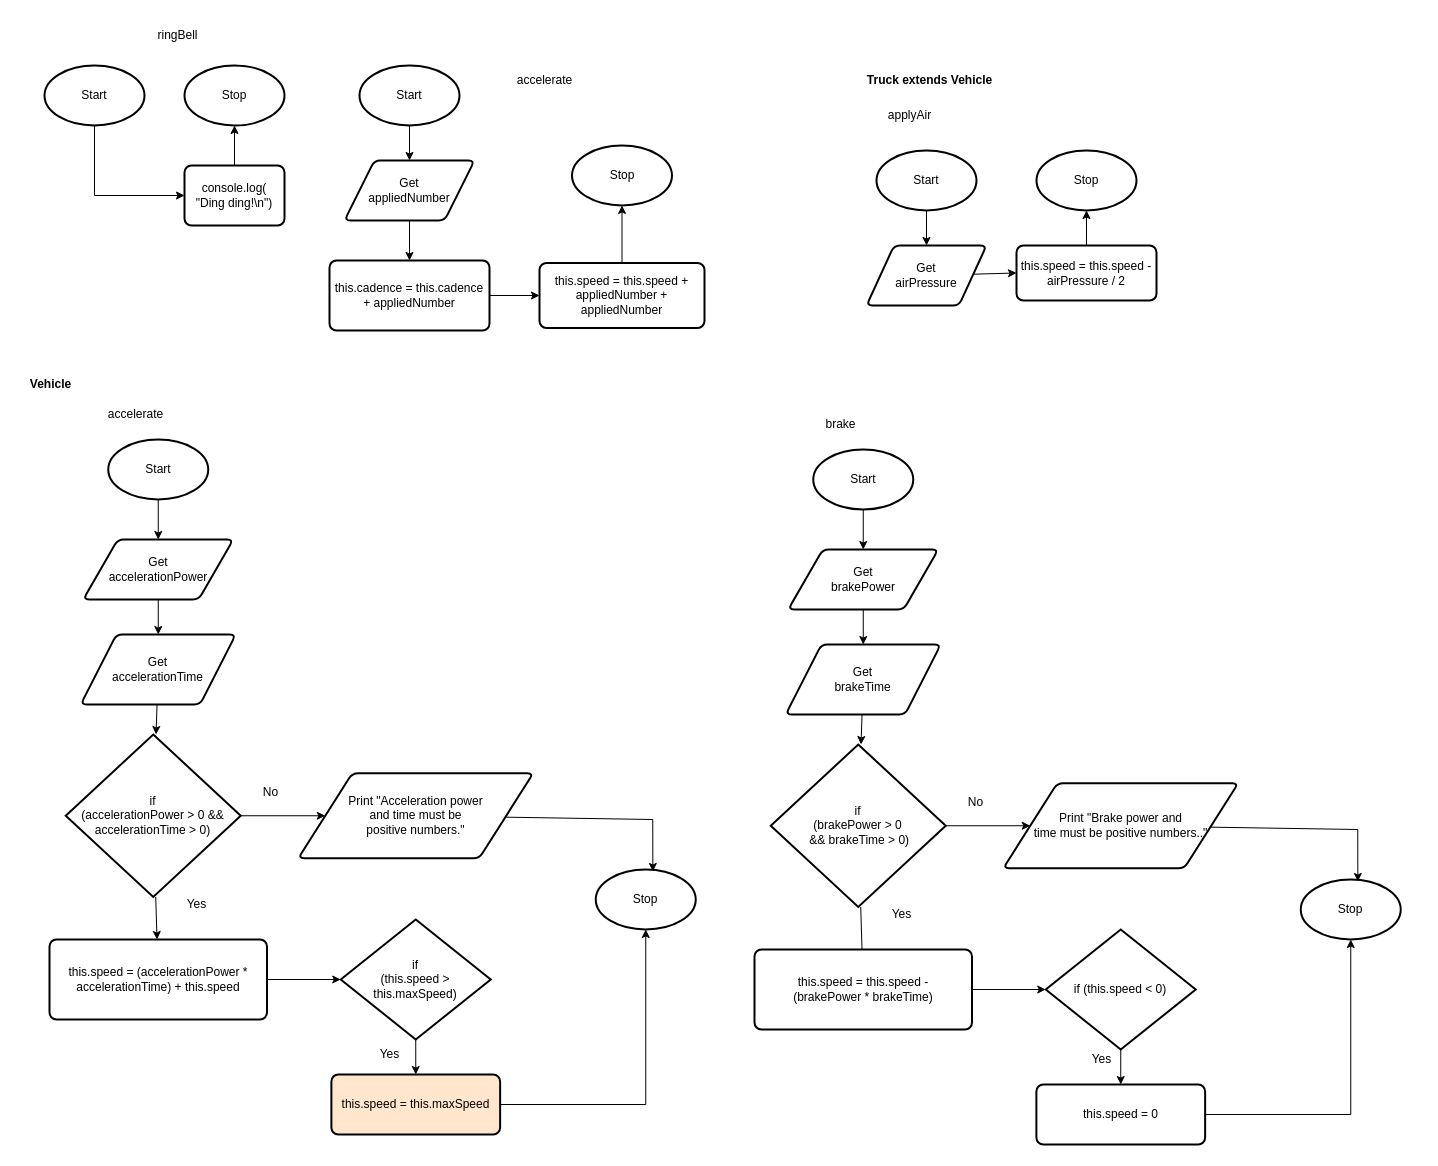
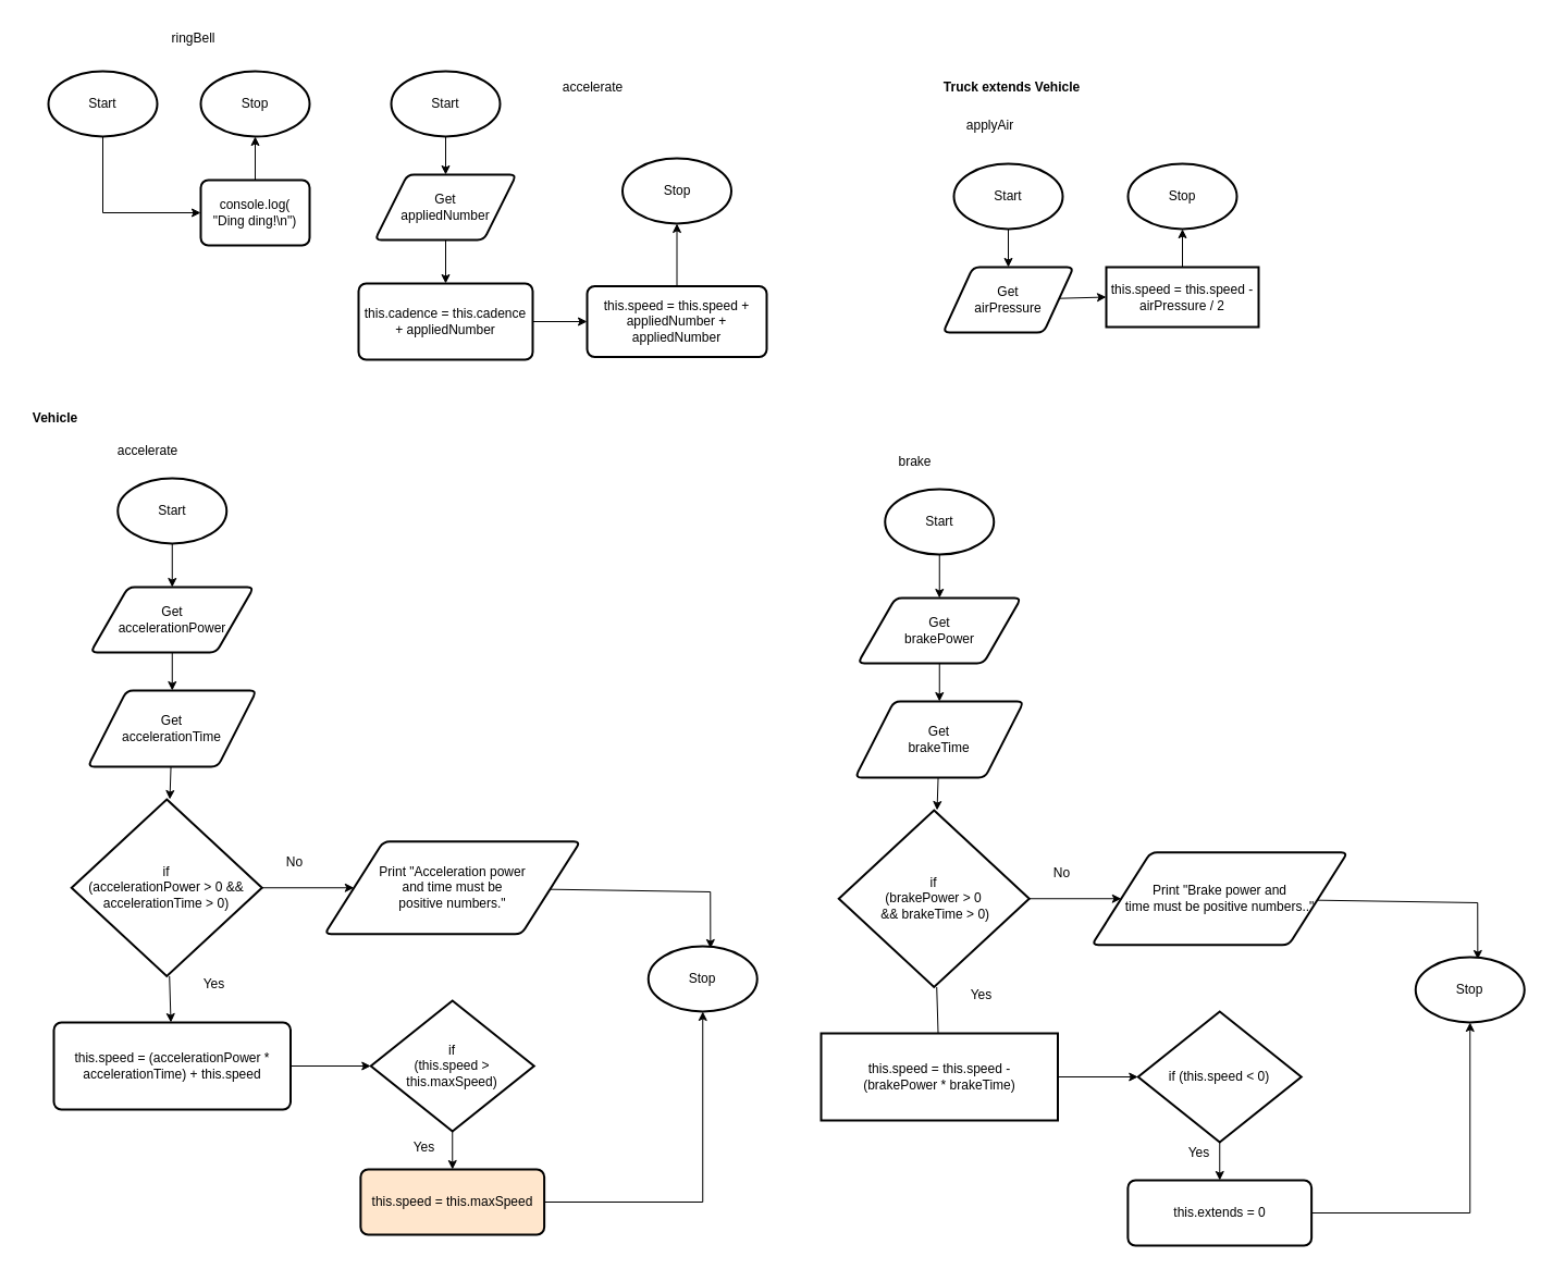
- <mxCell id="80" value="this.speed = this.speed - airPressure / 2" style="rounded=1;whiteSpace=wrap;html=1;absoluteArcSize=1;arcSize=14;strokeWidth=2;fontSize=12;" vertex="1" parent="1"><mxGeometry x="1016" y="245" width="140" height="55" as="geometry" /></mxCell>
+ <mxCell id="80" value="this.speed = this.speed - airPressure / 2" style="whiteSpace=wrap;html=1;absoluteArcSize=1;arcSize=14;strokeWidth=2;fontSize=12;rounded=0;" vertex="1" parent="1"><mxGeometry x="1016" y="245" width="140" height="55" as="geometry" /></mxCell>
- <mxCell id="57" value="this.speed = this.speed - &lt;br&gt;(brakePower * brakeTime)" style="rounded=1;whiteSpace=wrap;html=1;absoluteArcSize=1;arcSize=14;strokeWidth=2;fontSize=12;" vertex="1" parent="1"><mxGeometry x="754" y="949" width="217.5" height="80" as="geometry" /></mxCell>
+ <mxCell id="57" value="this.speed = this.speed - &lt;br&gt;(brakePower * brakeTime)" style="whiteSpace=wrap;html=1;absoluteArcSize=1;arcSize=14;strokeWidth=2;fontSize=12;rounded=0;" vertex="1" parent="1"><mxGeometry x="754" y="949" width="217.5" height="80" as="geometry" /></mxCell>
- <mxCell id="61" value="this.speed = 0" style="rounded=1;whiteSpace=wrap;html=1;absoluteArcSize=1;arcSize=14;strokeWidth=2;fontSize=12;" vertex="1" parent="1"><mxGeometry x="1035.88" y="1084" width="168.75" height="60" as="geometry" /></mxCell>
+ <mxCell id="61" value="this.extends = 0" style="rounded=1;whiteSpace=wrap;html=1;absoluteArcSize=1;arcSize=14;strokeWidth=2;fontSize=12;" vertex="1" parent="1"><mxGeometry x="1035.88" y="1084" width="168.75" height="60" as="geometry" /></mxCell>
